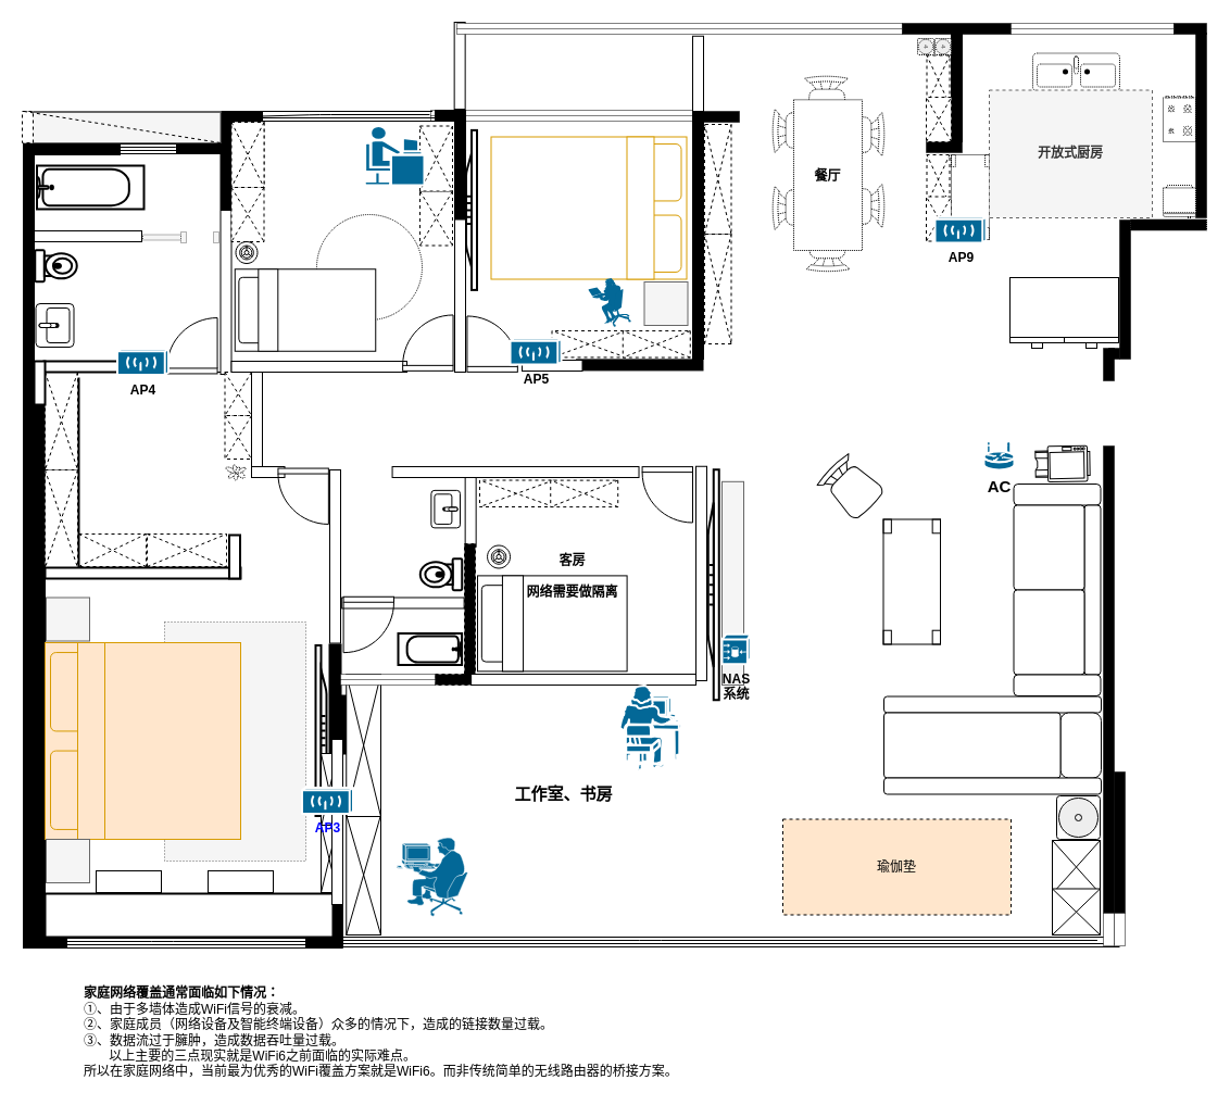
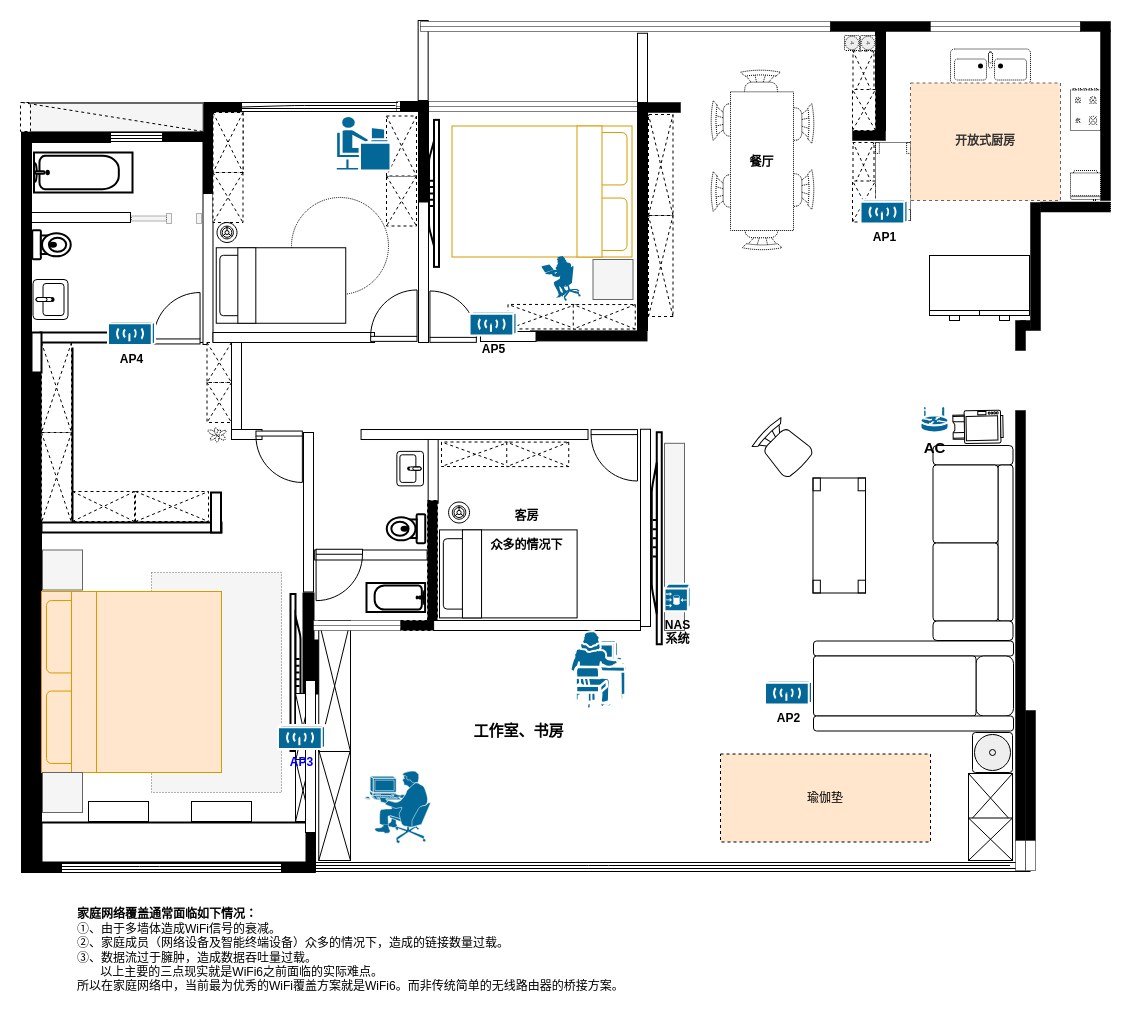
- <mxCell id="117" value="&lt;b&gt;开放式厨房&lt;/b&gt;" style="rounded=0;whiteSpace=wrap;html=1;fillColor=#f5f5f5;strokeColor=#666666;fontColor=#333333;dashed=1;" parent="1" vertex="1"><mxGeometry x="910" y="82.5" width="150" height="117.5" as="geometry" /></mxCell>
+ <mxCell id="117" value="&lt;b&gt;开放式厨房&lt;/b&gt;" style="rounded=0;whiteSpace=wrap;html=1;fillColor=#ffe6cc;strokeColor=#666666;fontColor=#333333;dashed=1;" parent="1" vertex="1"><mxGeometry x="910" y="82.5" width="150" height="117.5" as="geometry" /></mxCell>
- <mxCell id="172" value="&lt;b&gt;AP9&lt;/b&gt;" style="shape=mxgraph.cisco.wireless.wireless_transport;sketch=0;html=1;pointerEvents=1;dashed=0;fillColor=#036897;strokeColor=#ffffff;strokeWidth=2;verticalLabelPosition=bottom;verticalAlign=top;align=center;outlineConnect=0;" parent="1" vertex="1"><mxGeometry x="860" y="199" width="47" height="24" as="geometry" /></mxCell>
+ <mxCell id="172" value="&lt;b&gt;AP1&lt;/b&gt;" style="shape=mxgraph.cisco.wireless.wireless_transport;sketch=0;html=1;pointerEvents=1;dashed=0;fillColor=#036897;strokeColor=#ffffff;strokeWidth=2;verticalLabelPosition=bottom;verticalAlign=top;align=center;outlineConnect=0;" parent="1" vertex="1"><mxGeometry x="860" y="199" width="47" height="24" as="geometry" /></mxCell>
- <mxCell id="165" value="&lt;b&gt;&lt;font style=&quot;font-size: 15px&quot;&gt;AC&lt;/font&gt;&lt;/b&gt;" style="shape=mxgraph.cisco.routers.wireless_router;html=1;pointerEvents=1;dashed=0;fillColor=#036897;strokeColor=#ffffff;strokeWidth=2;verticalLabelPosition=bottom;verticalAlign=top;align=center;outlineConnect=0;" parent="1" vertex="1"><mxGeometry x="905" y="407" width="28" height="25" as="geometry" /></mxCell>
+ <mxCell id="165" value="&lt;b&gt;&lt;font style=&quot;font-size: 15px&quot;&gt;AC&lt;/font&gt;&lt;/b&gt;" style="shape=mxgraph.cisco.routers.wireless_router;html=1;pointerEvents=1;dashed=0;fillColor=#036897;strokeColor=#ffffff;strokeWidth=2;verticalLabelPosition=bottom;verticalAlign=top;align=center;outlineConnect=0;" parent="1" vertex="1"><mxGeometry x="920" y="407" width="28" height="25" as="geometry" /></mxCell>
- <mxCell id="152" value="客房&lt;br&gt;&lt;br&gt;网络需要做隔离" style="text;html=1;align=center;verticalAlign=middle;resizable=0;points=[];autosize=1;fontStyle=1" parent="1" vertex="1"><mxGeometry x="476" y="504.61" width="100" height="50" as="geometry" /></mxCell>
+ <mxCell id="152" value="客房&lt;br&gt;&lt;br&gt;众多的情况下" style="text;html=1;align=center;verticalAlign=middle;resizable=0;points=[];autosize=1;fontStyle=1" parent="1" vertex="1"><mxGeometry x="476" y="504.61" width="100" height="50" as="geometry" /></mxCell>
+ <mxCell id="173" value="&lt;b&gt;AP2&lt;/b&gt;" style="shape=mxgraph.cisco.wireless.wireless_transport;sketch=0;html=1;pointerEvents=1;dashed=0;fillColor=#036897;strokeColor=#ffffff;strokeWidth=2;verticalLabelPosition=bottom;verticalAlign=top;align=center;outlineConnect=0;" parent="1" vertex="1"><mxGeometry x="764.5" y="680" width="47" height="24" as="geometry" /></mxCell>
